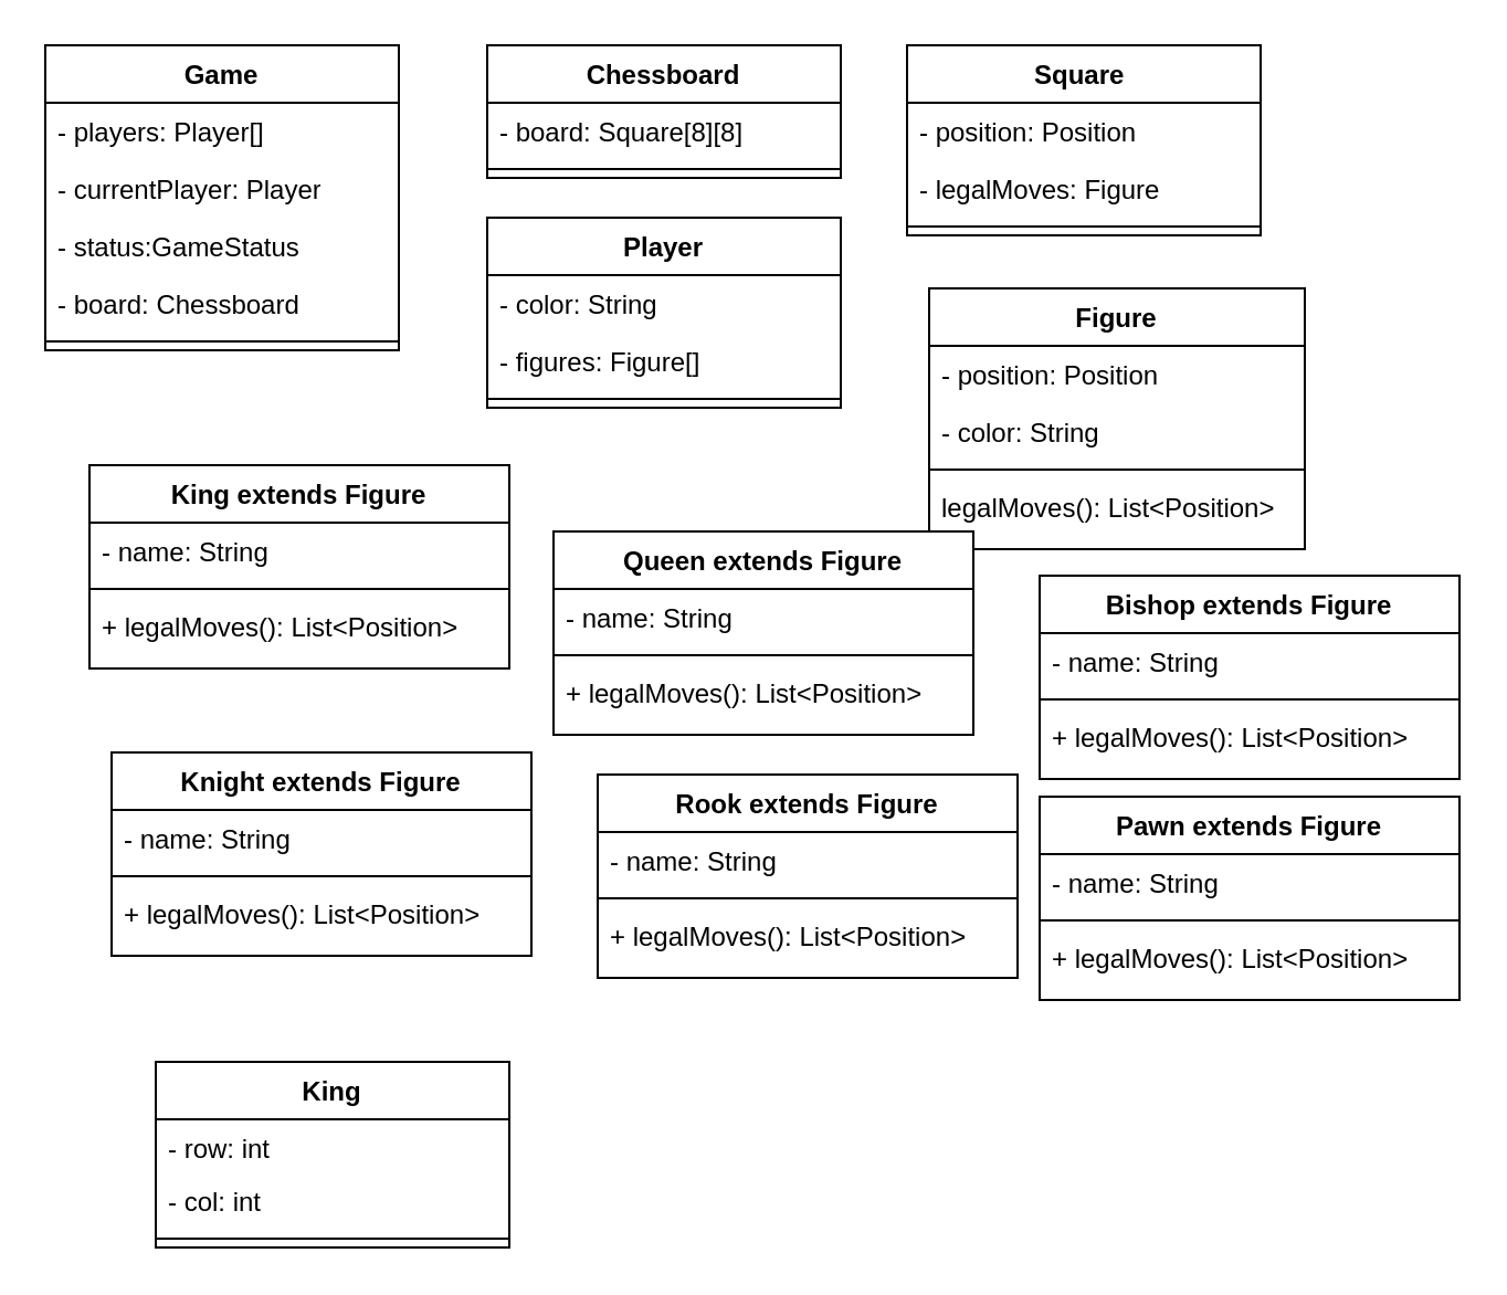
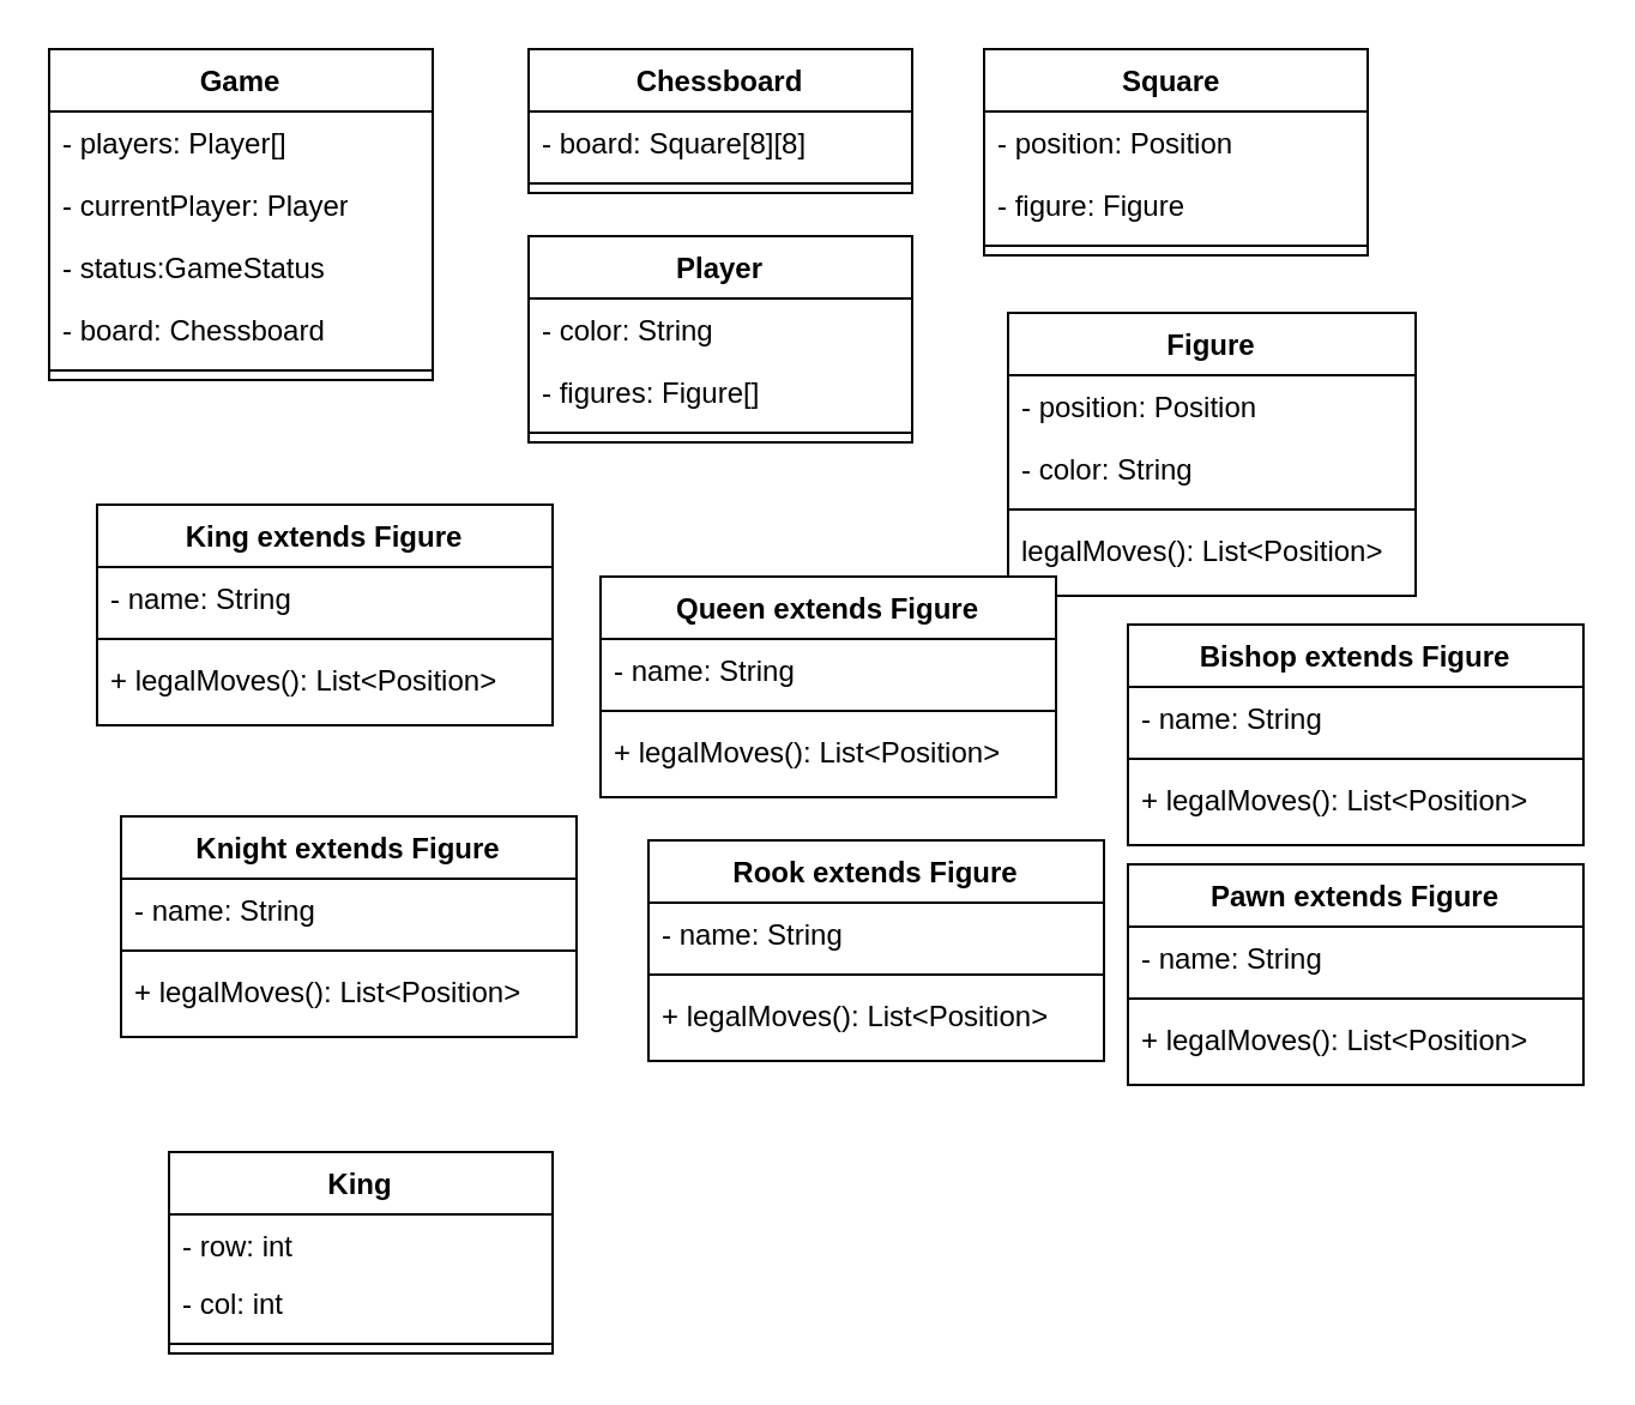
- <mxCell id="17" value="&lt;div&gt;- legalMoves: Figure&lt;br&gt;&lt;/div&gt;" style="text;strokeColor=none;fillColor=none;align=left;verticalAlign=top;spacingLeft=4;spacingRight=4;overflow=hidden;rotatable=0;points=[[0,0.5],[1,0.5]];portConstraint=eastwest;whiteSpace=wrap;html=1;" vertex="1" parent="15"><mxGeometry y="52" width="160" height="26" as="geometry" /></mxCell>
+ <mxCell id="17" value="&lt;div&gt;- figure: Figure&lt;br&gt;&lt;/div&gt;" style="text;strokeColor=none;fillColor=none;align=left;verticalAlign=top;spacingLeft=4;spacingRight=4;overflow=hidden;rotatable=0;points=[[0,0.5],[1,0.5]];portConstraint=eastwest;whiteSpace=wrap;html=1;" vertex="1" parent="15"><mxGeometry y="52" width="160" height="26" as="geometry" /></mxCell>
